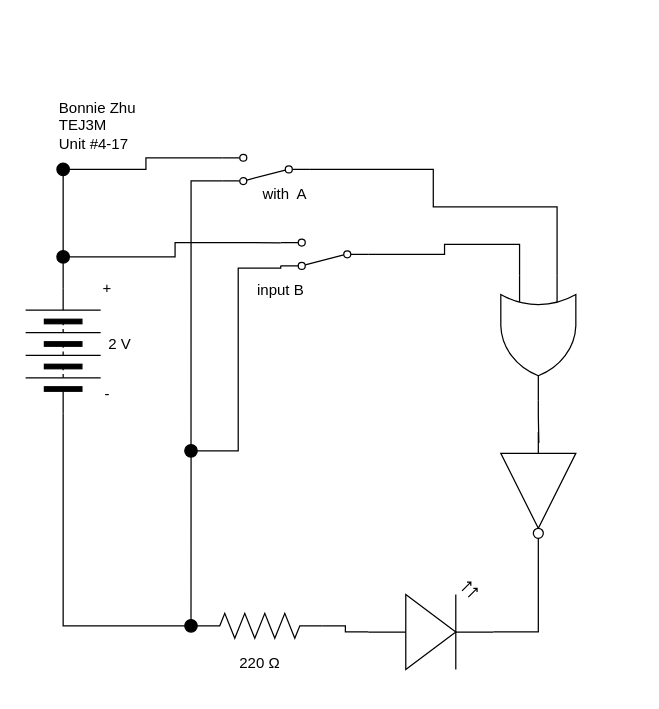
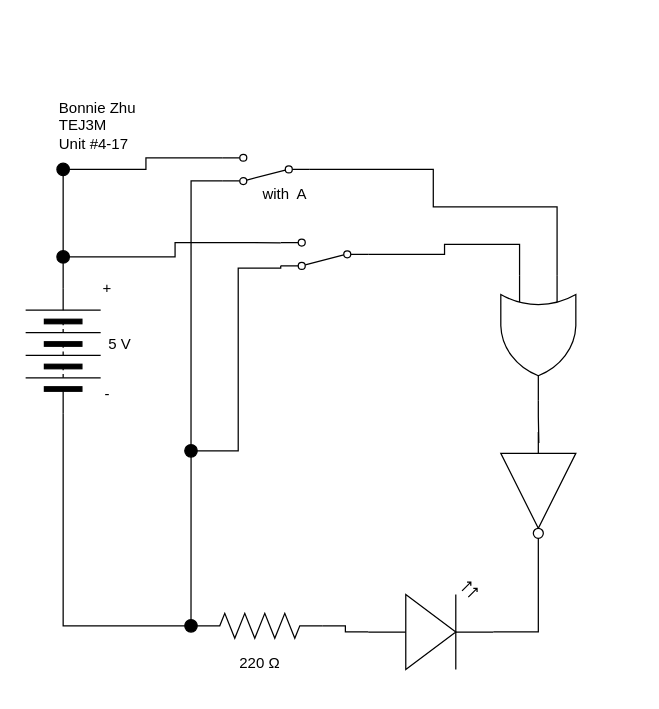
- <mxCell id="31" value="input B&amp;nbsp;&amp;nbsp;" style="text;html=1;align=center;verticalAlign=middle;resizable=0;points=[];autosize=1;strokeColor=none;fillColor=none;labelBackgroundColor=none;" parent="1" vertex="1"><mxGeometry x="192.25" y="217.13" width="70" height="30" as="geometry" /></mxCell>
- <mxCell id="7" value="2 V" style="text;html=1;align=center;verticalAlign=middle;resizable=0;points=[];autosize=1;strokeColor=none;fillColor=none;" parent="1" vertex="1"><mxGeometry x="75" y="260" width="40" height="30" as="geometry" /></mxCell>
+ <mxCell id="7" value="5 V" style="text;html=1;align=center;verticalAlign=middle;resizable=0;points=[];autosize=1;strokeColor=none;fillColor=none;" parent="1" vertex="1"><mxGeometry x="75" y="260" width="40" height="30" as="geometry" /></mxCell>
